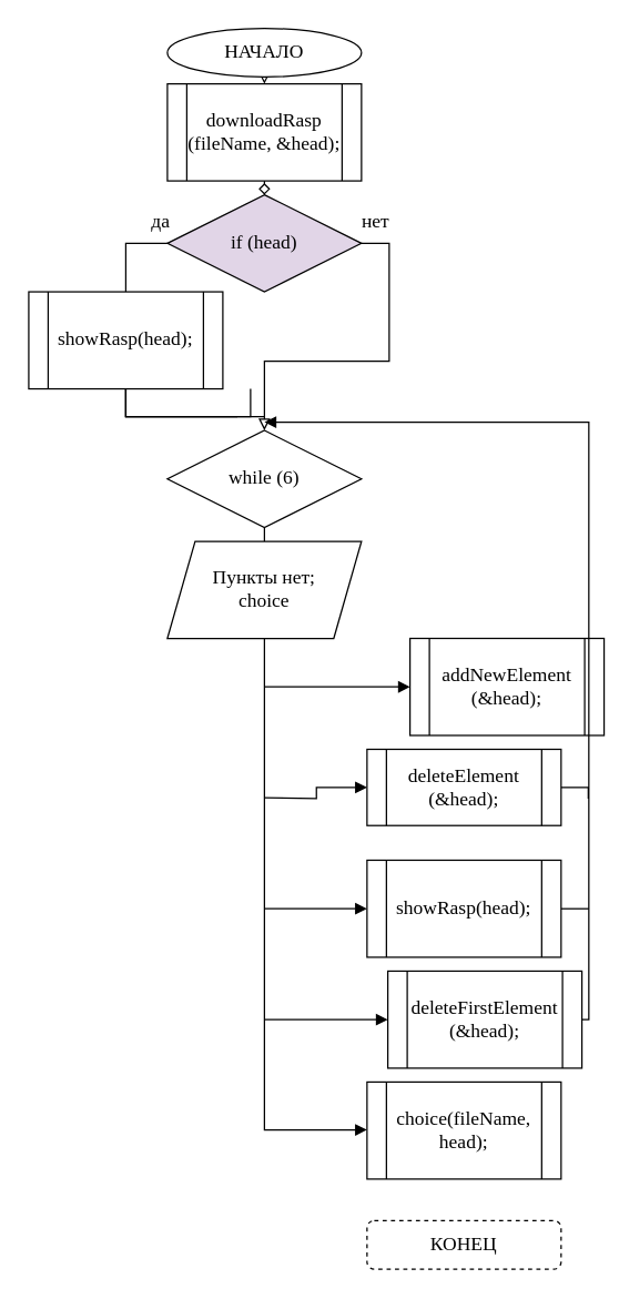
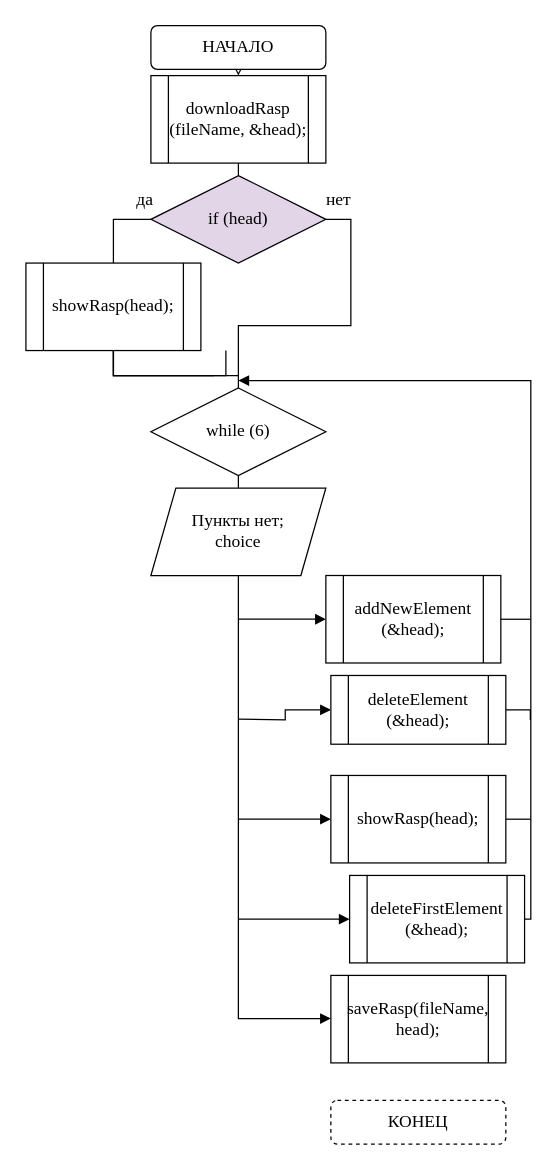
- <mxCell id="3" value="&lt;span style=&quot;font-family: &amp;#34;times new roman&amp;#34; ; font-size: 14px&quot;&gt;НАЧАЛО&lt;/span&gt;" style="ellipse;whiteSpace=wrap;html=1;" vertex="1" parent="1"><mxGeometry x="120" y="20" width="140" height="35" as="geometry" /></mxCell>
+ <mxCell id="3" value="&lt;span style=&quot;font-family: &amp;#34;times new roman&amp;#34; ; font-size: 14px&quot;&gt;НАЧАЛО&lt;/span&gt;" style="rounded=1;whiteSpace=wrap;html=1;" vertex="1" parent="1"><mxGeometry x="120" y="20" width="140" height="35" as="geometry" /></mxCell>
- <mxCell id="18" style="edgeStyle=orthogonalEdgeStyle;rounded=0;orthogonalLoop=1;jettySize=auto;html=1;exitX=0.5;exitY=1;exitDx=0;exitDy=0;entryX=0.5;entryY=0;entryDx=0;entryDy=0;endArrow=diamond;endFill=0;" edge="1" parent="1" source="19" target="22"><mxGeometry relative="1" as="geometry" /></mxCell>
+ <mxCell id="18" style="edgeStyle=orthogonalEdgeStyle;rounded=0;orthogonalLoop=1;jettySize=auto;html=1;exitX=0.5;exitY=1;exitDx=0;exitDy=0;entryX=0.5;entryY=0;entryDx=0;entryDy=0;endArrow=none;endFill=0;" edge="1" parent="1" source="19" target="22"><mxGeometry relative="1" as="geometry" /></mxCell>
- <mxCell id="21" style="edgeStyle=orthogonalEdgeStyle;rounded=0;orthogonalLoop=1;jettySize=auto;html=1;exitX=1;exitY=0.5;exitDx=0;exitDy=0;endArrow=block;endFill=0;entryX=0.5;entryY=0;entryDx=0;entryDy=0;" edge="1" parent="1" source="22" target="5"><mxGeometry relative="1" as="geometry"><mxPoint x="280" y="275" as="targetPoint" /></mxGeometry></mxCell>
+ <mxCell id="21" style="edgeStyle=orthogonalEdgeStyle;rounded=0;orthogonalLoop=1;jettySize=auto;html=1;exitX=1;exitY=0.5;exitDx=0;exitDy=0;endArrow=none;endFill=0;entryX=0.5;entryY=0;entryDx=0;entryDy=0;" edge="1" parent="1" source="22" target="5"><mxGeometry relative="1" as="geometry"><mxPoint x="280" y="275" as="targetPoint" /></mxGeometry></mxCell>
- <mxCell id="10" value="addNewElement&lt;br&gt;(&amp;amp;head);" style="shape=process;whiteSpace=wrap;html=1;backgroundOutline=1;strokeWidth=1;fontFamily=Times New Roman;fontSize=14;" vertex="1" parent="1"><mxGeometry x="295" y="460" width="140" height="70" as="geometry" /></mxCell>
+ <mxCell id="10" value="addNewElement&lt;br&gt;(&amp;amp;head);" style="shape=process;whiteSpace=wrap;html=1;backgroundOutline=1;strokeWidth=1;fontFamily=Times New Roman;fontSize=14;" vertex="1" parent="1"><mxGeometry x="260" y="460" width="140" height="70" as="geometry" /></mxCell>
- <mxCell id="32" value="choice(fileName, head);" style="shape=process;whiteSpace=wrap;html=1;backgroundOutline=1;strokeWidth=1;fontFamily=Times New Roman;fontSize=14;" vertex="1" parent="1"><mxGeometry x="264" y="780" width="140" height="70" as="geometry" /></mxCell>
+ <mxCell id="32" value="saveRasp(fileName, head);" style="shape=process;whiteSpace=wrap;html=1;backgroundOutline=1;strokeWidth=1;fontFamily=Times New Roman;fontSize=14;" vertex="1" parent="1"><mxGeometry x="264" y="780" width="140" height="70" as="geometry" /></mxCell>
